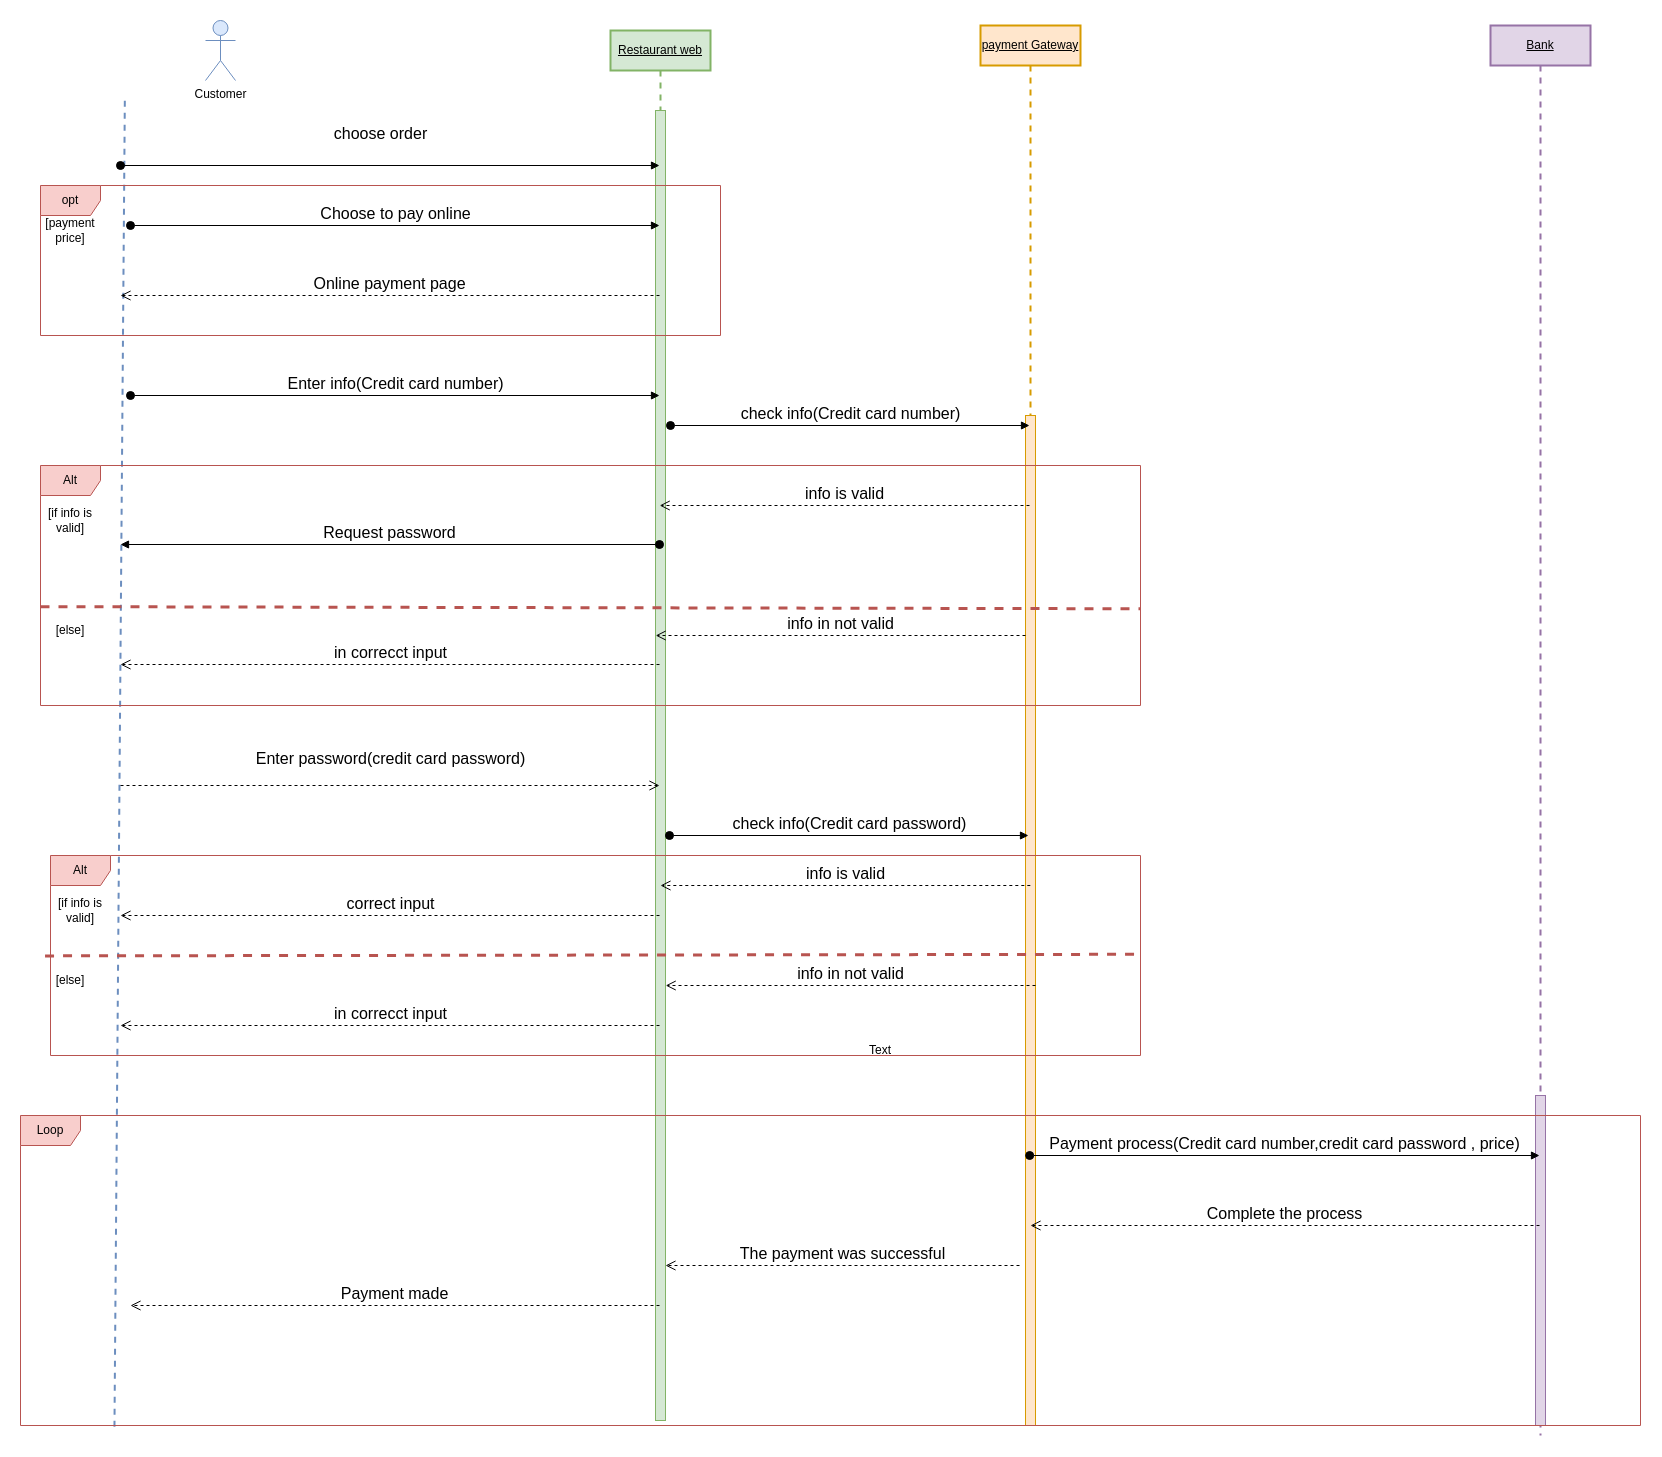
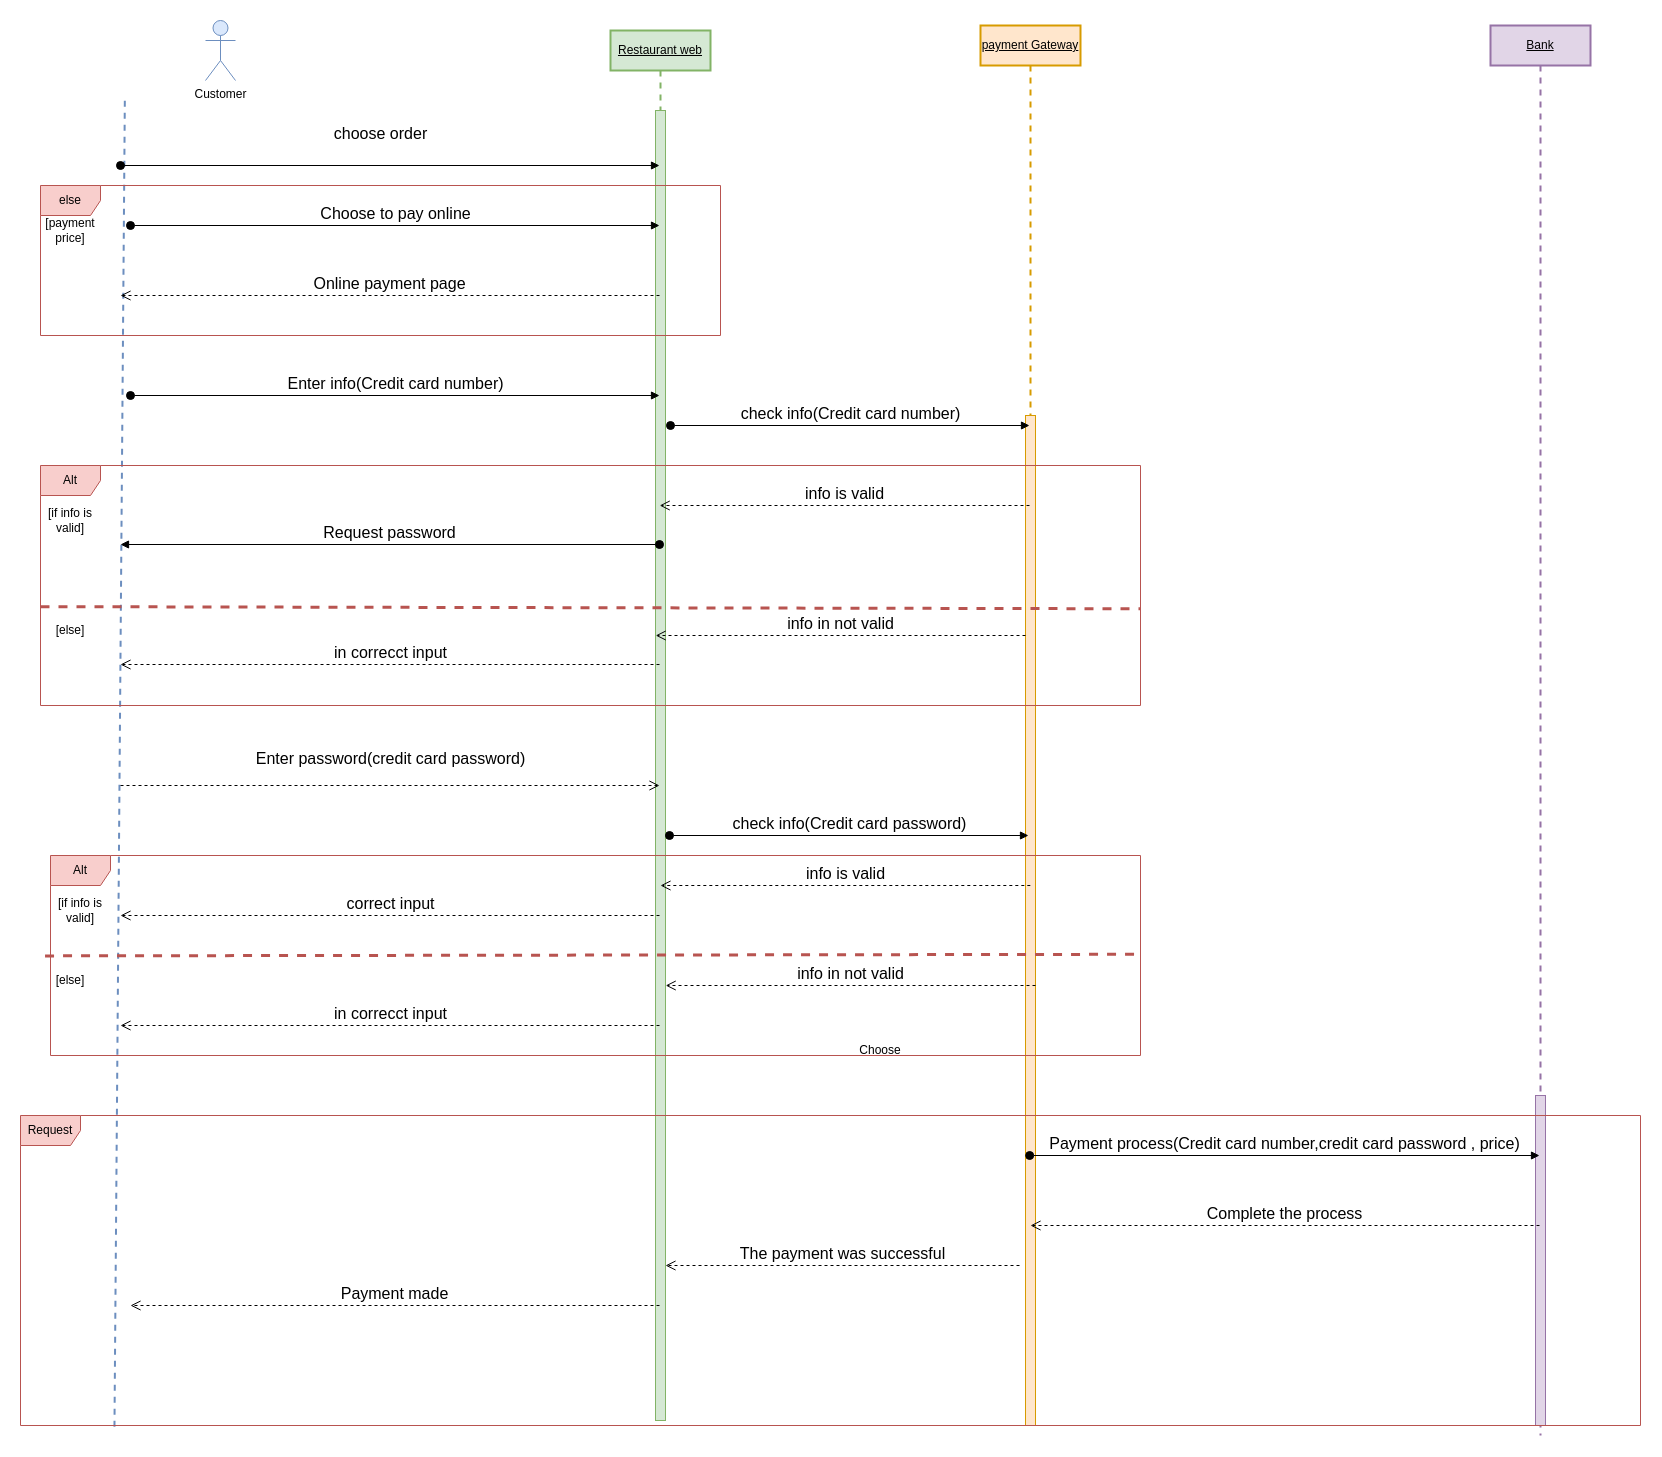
- <mxCell id="11" value="opt" style="shape=umlFrame;whiteSpace=wrap;html=1;pointerEvents=0;fillColor=#f8cecc;strokeColor=#b85450;" parent="1" vertex="1"><mxGeometry x="40" y="185" width="680" height="150" as="geometry" /></mxCell>
+ <mxCell id="11" value="else" style="shape=umlFrame;whiteSpace=wrap;html=1;pointerEvents=0;fillColor=#f8cecc;strokeColor=#b85450;" parent="1" vertex="1"><mxGeometry x="40" y="185" width="680" height="150" as="geometry" /></mxCell>
- <mxCell id="40" value="Text" style="text;html=1;align=center;verticalAlign=middle;whiteSpace=wrap;rounded=0;" parent="1" vertex="1"><mxGeometry x="850" y="1035" width="60" height="30" as="geometry" /></mxCell>
+ <mxCell id="40" value="Choose" style="text;html=1;align=center;verticalAlign=middle;whiteSpace=wrap;rounded=0;" parent="1" vertex="1"><mxGeometry x="850" y="1035" width="60" height="30" as="geometry" /></mxCell>
- <mxCell id="36" value="Loop" style="shape=umlFrame;whiteSpace=wrap;html=1;pointerEvents=0;fillColor=#f8cecc;strokeColor=#b85450;" parent="1" vertex="1"><mxGeometry x="20" y="1115" width="1620" height="310" as="geometry" /></mxCell>
+ <mxCell id="36" value="Request" style="shape=umlFrame;whiteSpace=wrap;html=1;pointerEvents=0;fillColor=#f8cecc;strokeColor=#b85450;" parent="1" vertex="1"><mxGeometry x="20" y="1115" width="1620" height="310" as="geometry" /></mxCell>
